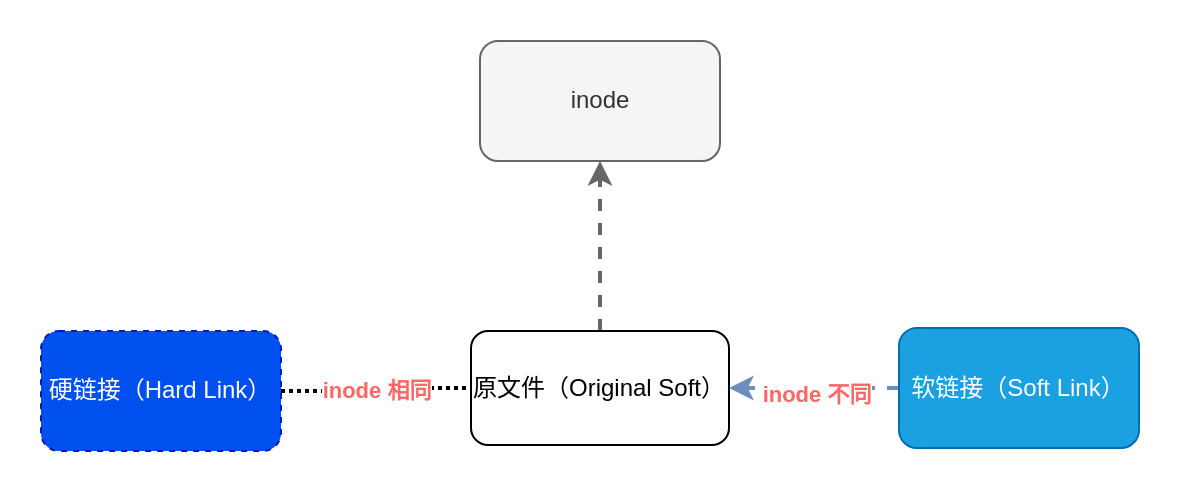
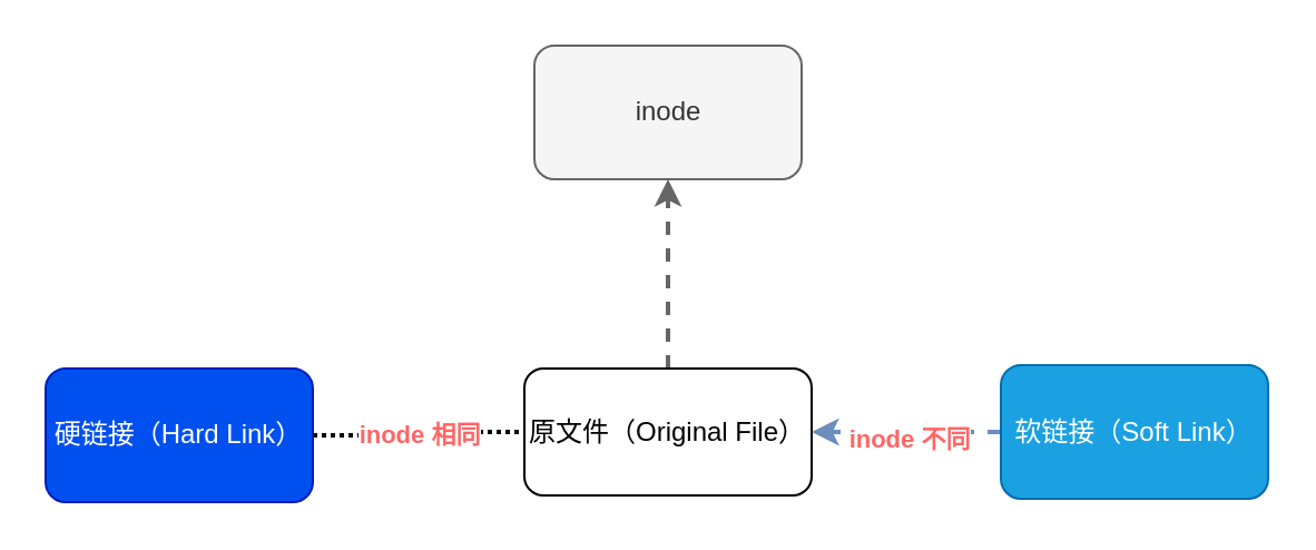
- <mxCell id="6" value="原文件（Original Soft）" style="rounded=1;whiteSpace=wrap;html=1;" parent="1" vertex="1"><mxGeometry x="235" y="165" width="129" height="57" as="geometry" /></mxCell>
+ <mxCell id="6" value="原文件（Original File）" style="rounded=1;whiteSpace=wrap;html=1;" parent="1" vertex="1"><mxGeometry x="235" y="165" width="129" height="57" as="geometry" /></mxCell>
- <mxCell id="4" value="硬链接（Hard Link）" style="rounded=1;whiteSpace=wrap;html=1;fillColor=#0050ef;strokeColor=#001DBC;fontColor=#ffffff;dashed=1;" parent="1" vertex="1"><mxGeometry x="20" y="165" width="120" height="60" as="geometry" /></mxCell>
+ <mxCell id="4" value="硬链接（Hard Link）" style="rounded=1;whiteSpace=wrap;html=1;fillColor=#0050ef;strokeColor=#001DBC;fontColor=#ffffff;" parent="1" vertex="1"><mxGeometry x="20" y="165" width="120" height="60" as="geometry" /></mxCell>
